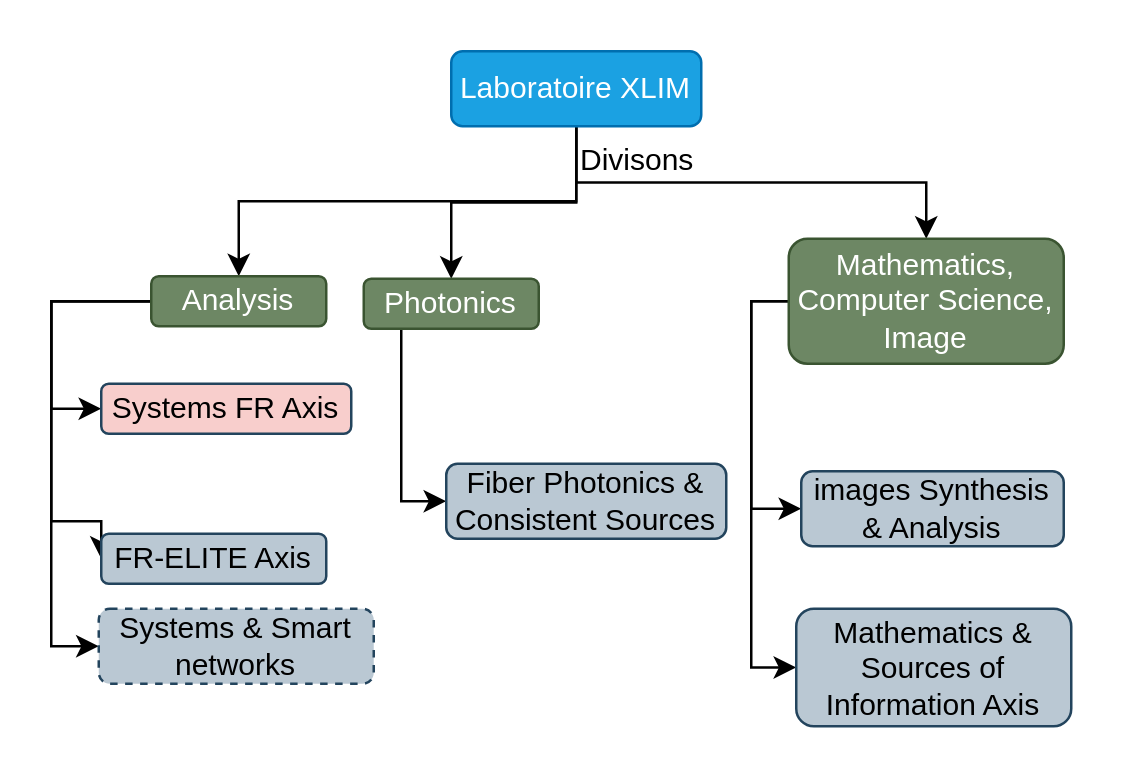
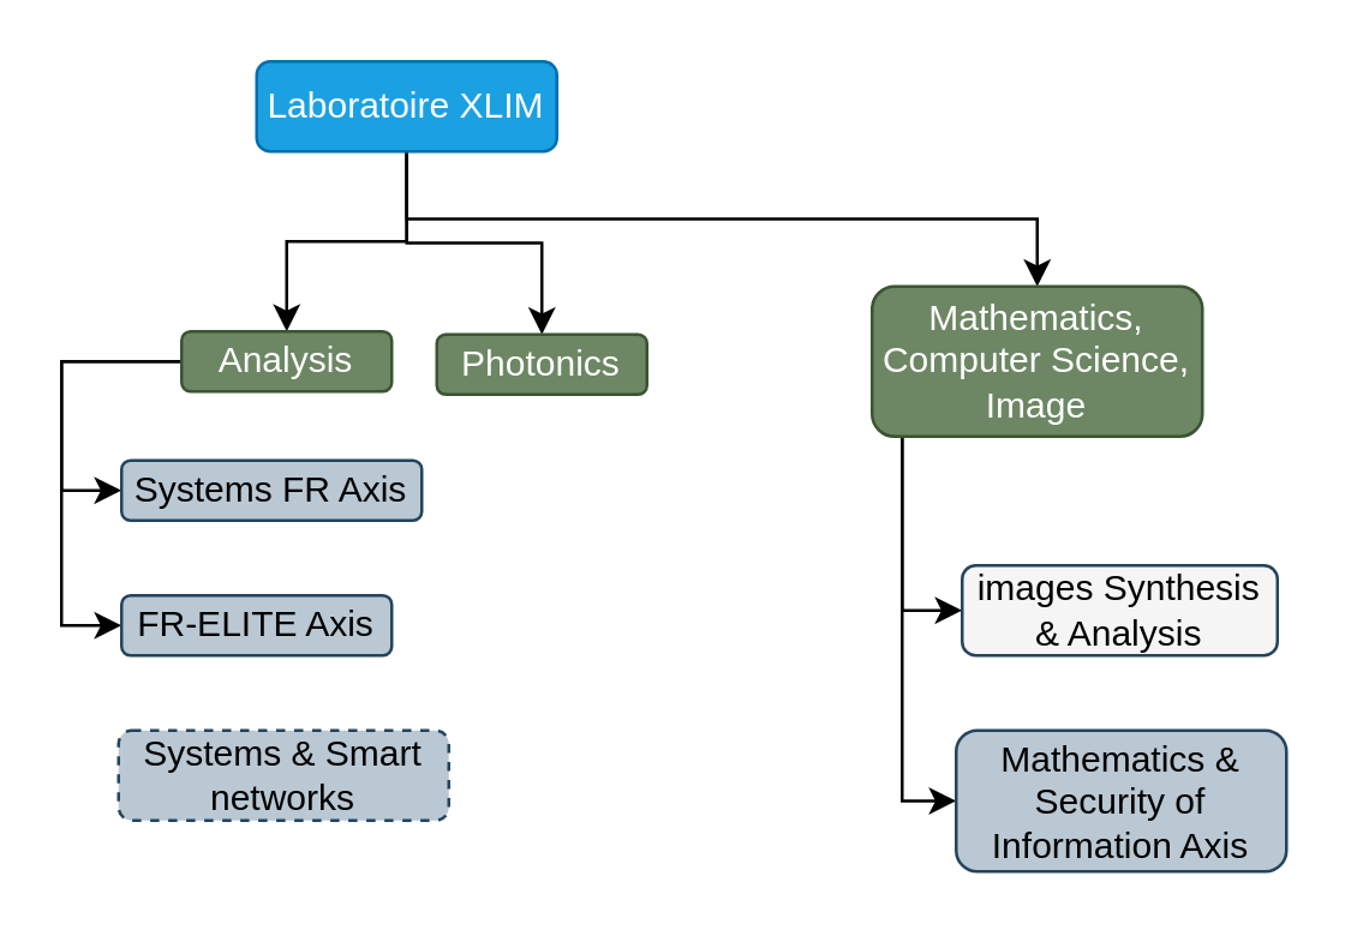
- <mxCell id="5" value="Laboratoire XLIM" style="rounded=1;whiteSpace=wrap;html=1;fillColor=#1ba1e2;fontColor=#ffffff;strokeColor=#006EAF;" parent="1" vertex="1"><mxGeometry x="180" y="20" width="100" height="30" as="geometry" /></mxCell>
+ <mxCell id="5" value="Laboratoire XLIM" style="rounded=1;whiteSpace=wrap;html=1;fillColor=#1ba1e2;fontColor=#ffffff;strokeColor=#006EAF;" parent="1" vertex="1"><mxGeometry x="85" y="20" width="100" height="30" as="geometry" /></mxCell>
- <mxCell id="15" value="Divisons" style="text;whiteSpace=wrap;html=1;fillColor=none;" parent="1" vertex="1"><mxGeometry x="230" y="50" width="60" height="20" as="geometry" /></mxCell>
- <mxCell id="14" value="&lt;div&gt;Mathematics, Computer Science,&lt;/div&gt;&lt;div&gt;Image&lt;/div&gt;" style="rounded=1;whiteSpace=wrap;html=1;fillColor=#6d8764;fontColor=#ffffff;strokeColor=#3A5431;" parent="1" vertex="1"><mxGeometry x="315" y="95" width="110" height="50" as="geometry" /></mxCell>
+ <mxCell id="14" value="&lt;div&gt;Mathematics, Computer Science,&lt;/div&gt;&lt;div&gt;Image&lt;/div&gt;" style="rounded=1;whiteSpace=wrap;html=1;fillColor=#6d8764;fontColor=#ffffff;strokeColor=#3A5431;" parent="1" vertex="1"><mxGeometry x="290" y="95" width="110" height="50" as="geometry" /></mxCell>
- <mxCell id="16" value="Systems FR Axis" style="rounded=1;whiteSpace=wrap;html=1;fillColor=#f8cecc;strokeColor=#23445d;" parent="1" vertex="1"><mxGeometry x="40" y="153" width="100" height="20" as="geometry" /></mxCell>
+ <mxCell id="16" value="Systems FR Axis" style="rounded=1;whiteSpace=wrap;html=1;fillColor=#bac8d3;strokeColor=#23445d;" parent="1" vertex="1"><mxGeometry x="40" y="153" width="100" height="20" as="geometry" /></mxCell>
- <mxCell id="10" style="edgeStyle=orthogonalEdgeStyle;rounded=0;orthogonalLoop=1;jettySize=auto;html=1;exitX=0;exitY=0.5;exitDx=0;exitDy=0;entryX=0;entryY=0.5;entryDx=0;entryDy=0;" parent="1" source="11" target="19" edge="1"><mxGeometry relative="1" as="geometry"><Array as="points"><mxPoint x="160" y="121" /><mxPoint x="160" y="200" /></Array></mxGeometry></mxCell>
- <mxCell id="19" value="Fiber&amp;nbsp;Photonics &amp;amp; Consistent Sources" style="rounded=1;whiteSpace=wrap;html=1;fillColor=#bac8d3;strokeColor=#23445d;" parent="1" vertex="1"><mxGeometry x="178" y="185" width="112" height="30" as="geometry" /></mxCell>
- <mxCell id="20" value="images Synthesis &amp;amp; Analysis" style="rounded=1;whiteSpace=wrap;html=1;fillColor=#bac8d3;strokeColor=#23445d;" parent="1" vertex="1"><mxGeometry x="320" y="188" width="105" height="30" as="geometry" /></mxCell>
+ <mxCell id="20" value="images Synthesis &amp;amp; Analysis" style="rounded=1;whiteSpace=wrap;html=1;fillColor=#f5f5f5;strokeColor=#23445d;" parent="1" vertex="1"><mxGeometry x="320" y="188" width="105" height="30" as="geometry" /></mxCell>
- <mxCell id="17" value="FR-ELITE Axis" style="rounded=1;whiteSpace=wrap;html=1;fillColor=#bac8d3;strokeColor=#23445d;" parent="1" vertex="1"><mxGeometry x="40" y="213" width="90" height="20" as="geometry" /></mxCell>
+ <mxCell id="17" value="FR-ELITE Axis" style="rounded=1;whiteSpace=wrap;html=1;fillColor=#bac8d3;strokeColor=#23445d;" parent="1" vertex="1"><mxGeometry x="40" y="198" width="90" height="20" as="geometry" /></mxCell>
- <mxCell id="8" style="edgeStyle=orthogonalEdgeStyle;rounded=0;orthogonalLoop=1;jettySize=auto;html=1;exitX=0;exitY=0.5;exitDx=0;exitDy=0;entryX=0;entryY=0.5;entryDx=0;entryDy=0;" parent="1" source="9" target="18" edge="1"><mxGeometry relative="1" as="geometry"><Array as="points"><mxPoint x="20" y="120" /><mxPoint x="20" y="258" /></Array></mxGeometry></mxCell>
- <mxCell id="21" value="Mathematics &amp;amp; Sources of Information Axis" style="rounded=1;whiteSpace=wrap;html=1;fillColor=#bac8d3;strokeColor=#23445d;" parent="1" vertex="1"><mxGeometry x="318" y="243" width="110" height="47" as="geometry" /></mxCell>
+ <mxCell id="21" value="Mathematics &amp;amp; Security of Information Axis" style="rounded=1;whiteSpace=wrap;html=1;fillColor=#bac8d3;strokeColor=#23445d;" parent="1" vertex="1"><mxGeometry x="318" y="243" width="110" height="47" as="geometry" /></mxCell>
